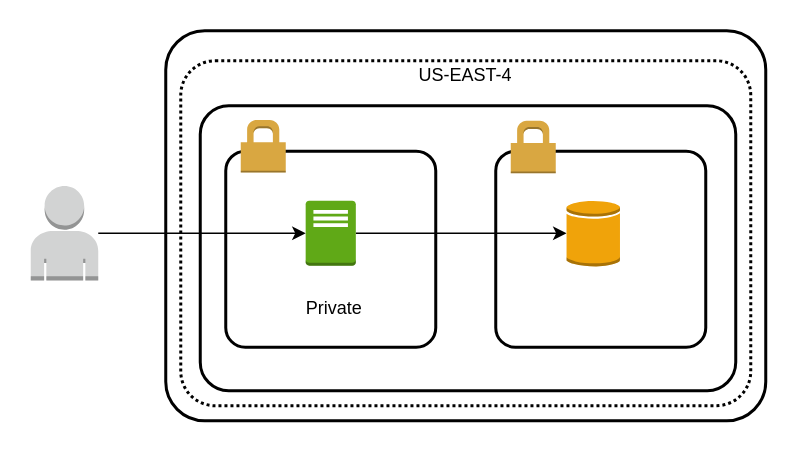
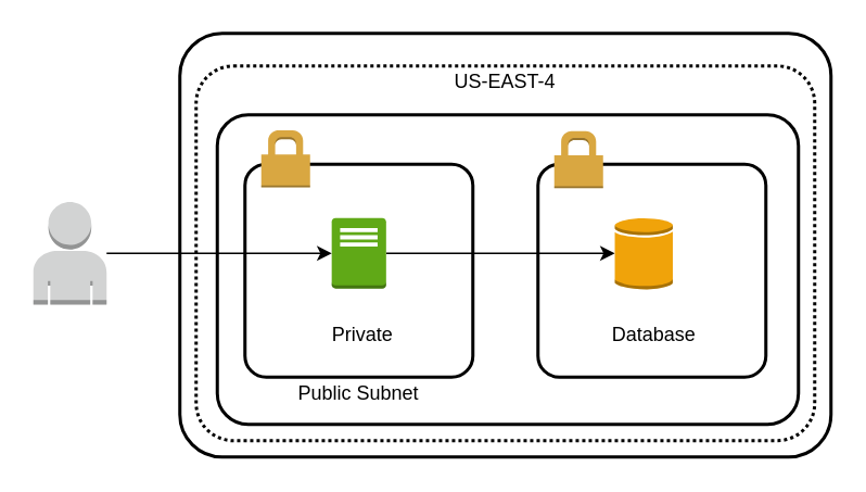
+ <mxCell id="11" value="Database" style="text;html=1;strokeColor=none;fillColor=none;align=center;verticalAlign=middle;whiteSpace=wrap;rounded=0;" parent="1" vertex="1"><mxGeometry x="382.202" y="197.027" width="39.048" height="16.136" as="geometry" /></mxCell>
+ <mxCell id="14" value="Public Subnet" style="text;html=1;strokeColor=none;fillColor=none;align=center;verticalAlign=middle;whiteSpace=wrap;rounded=0;" parent="1" vertex="1"><mxGeometry x="180" y="231" width="80" height="20" as="geometry" /></mxCell>
